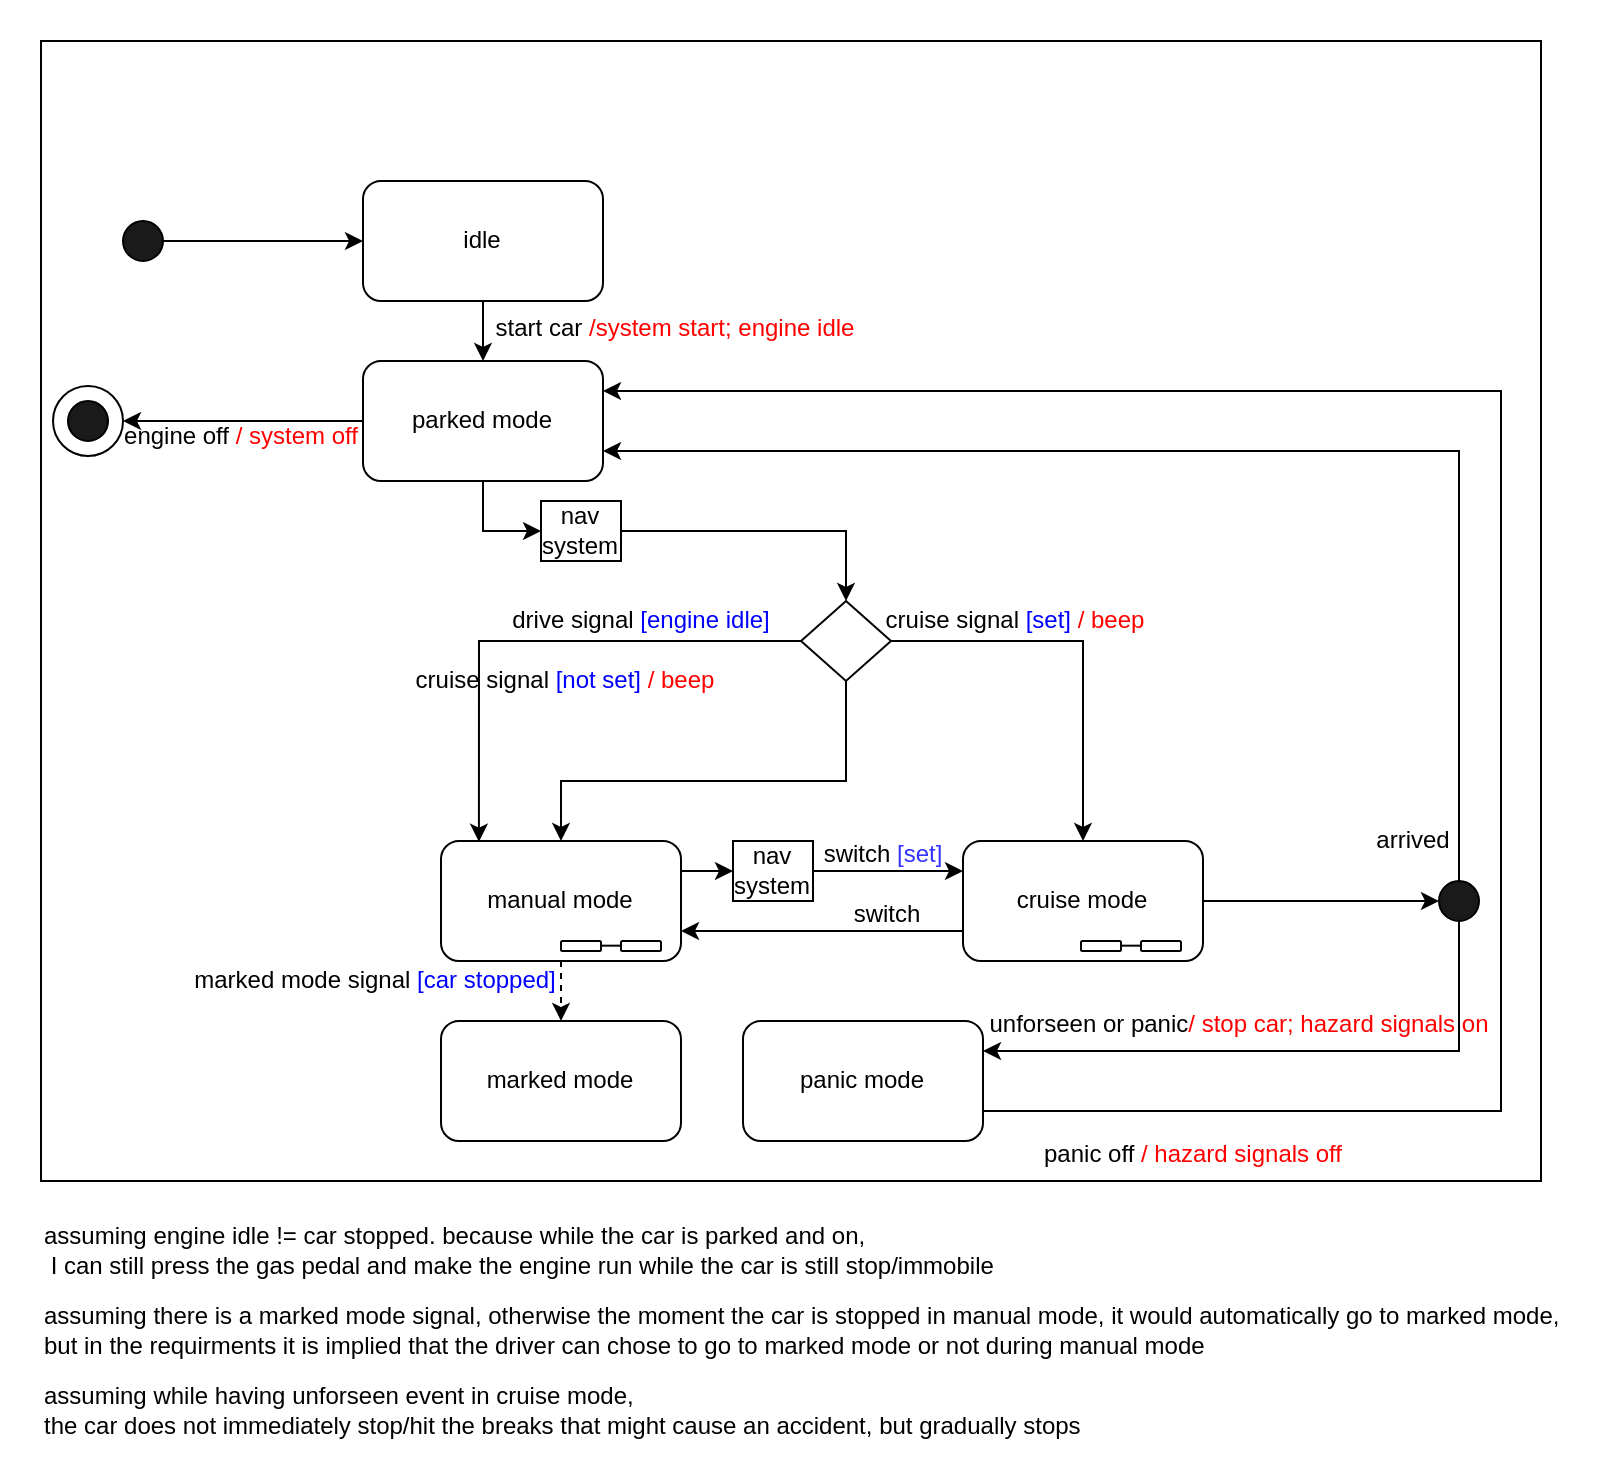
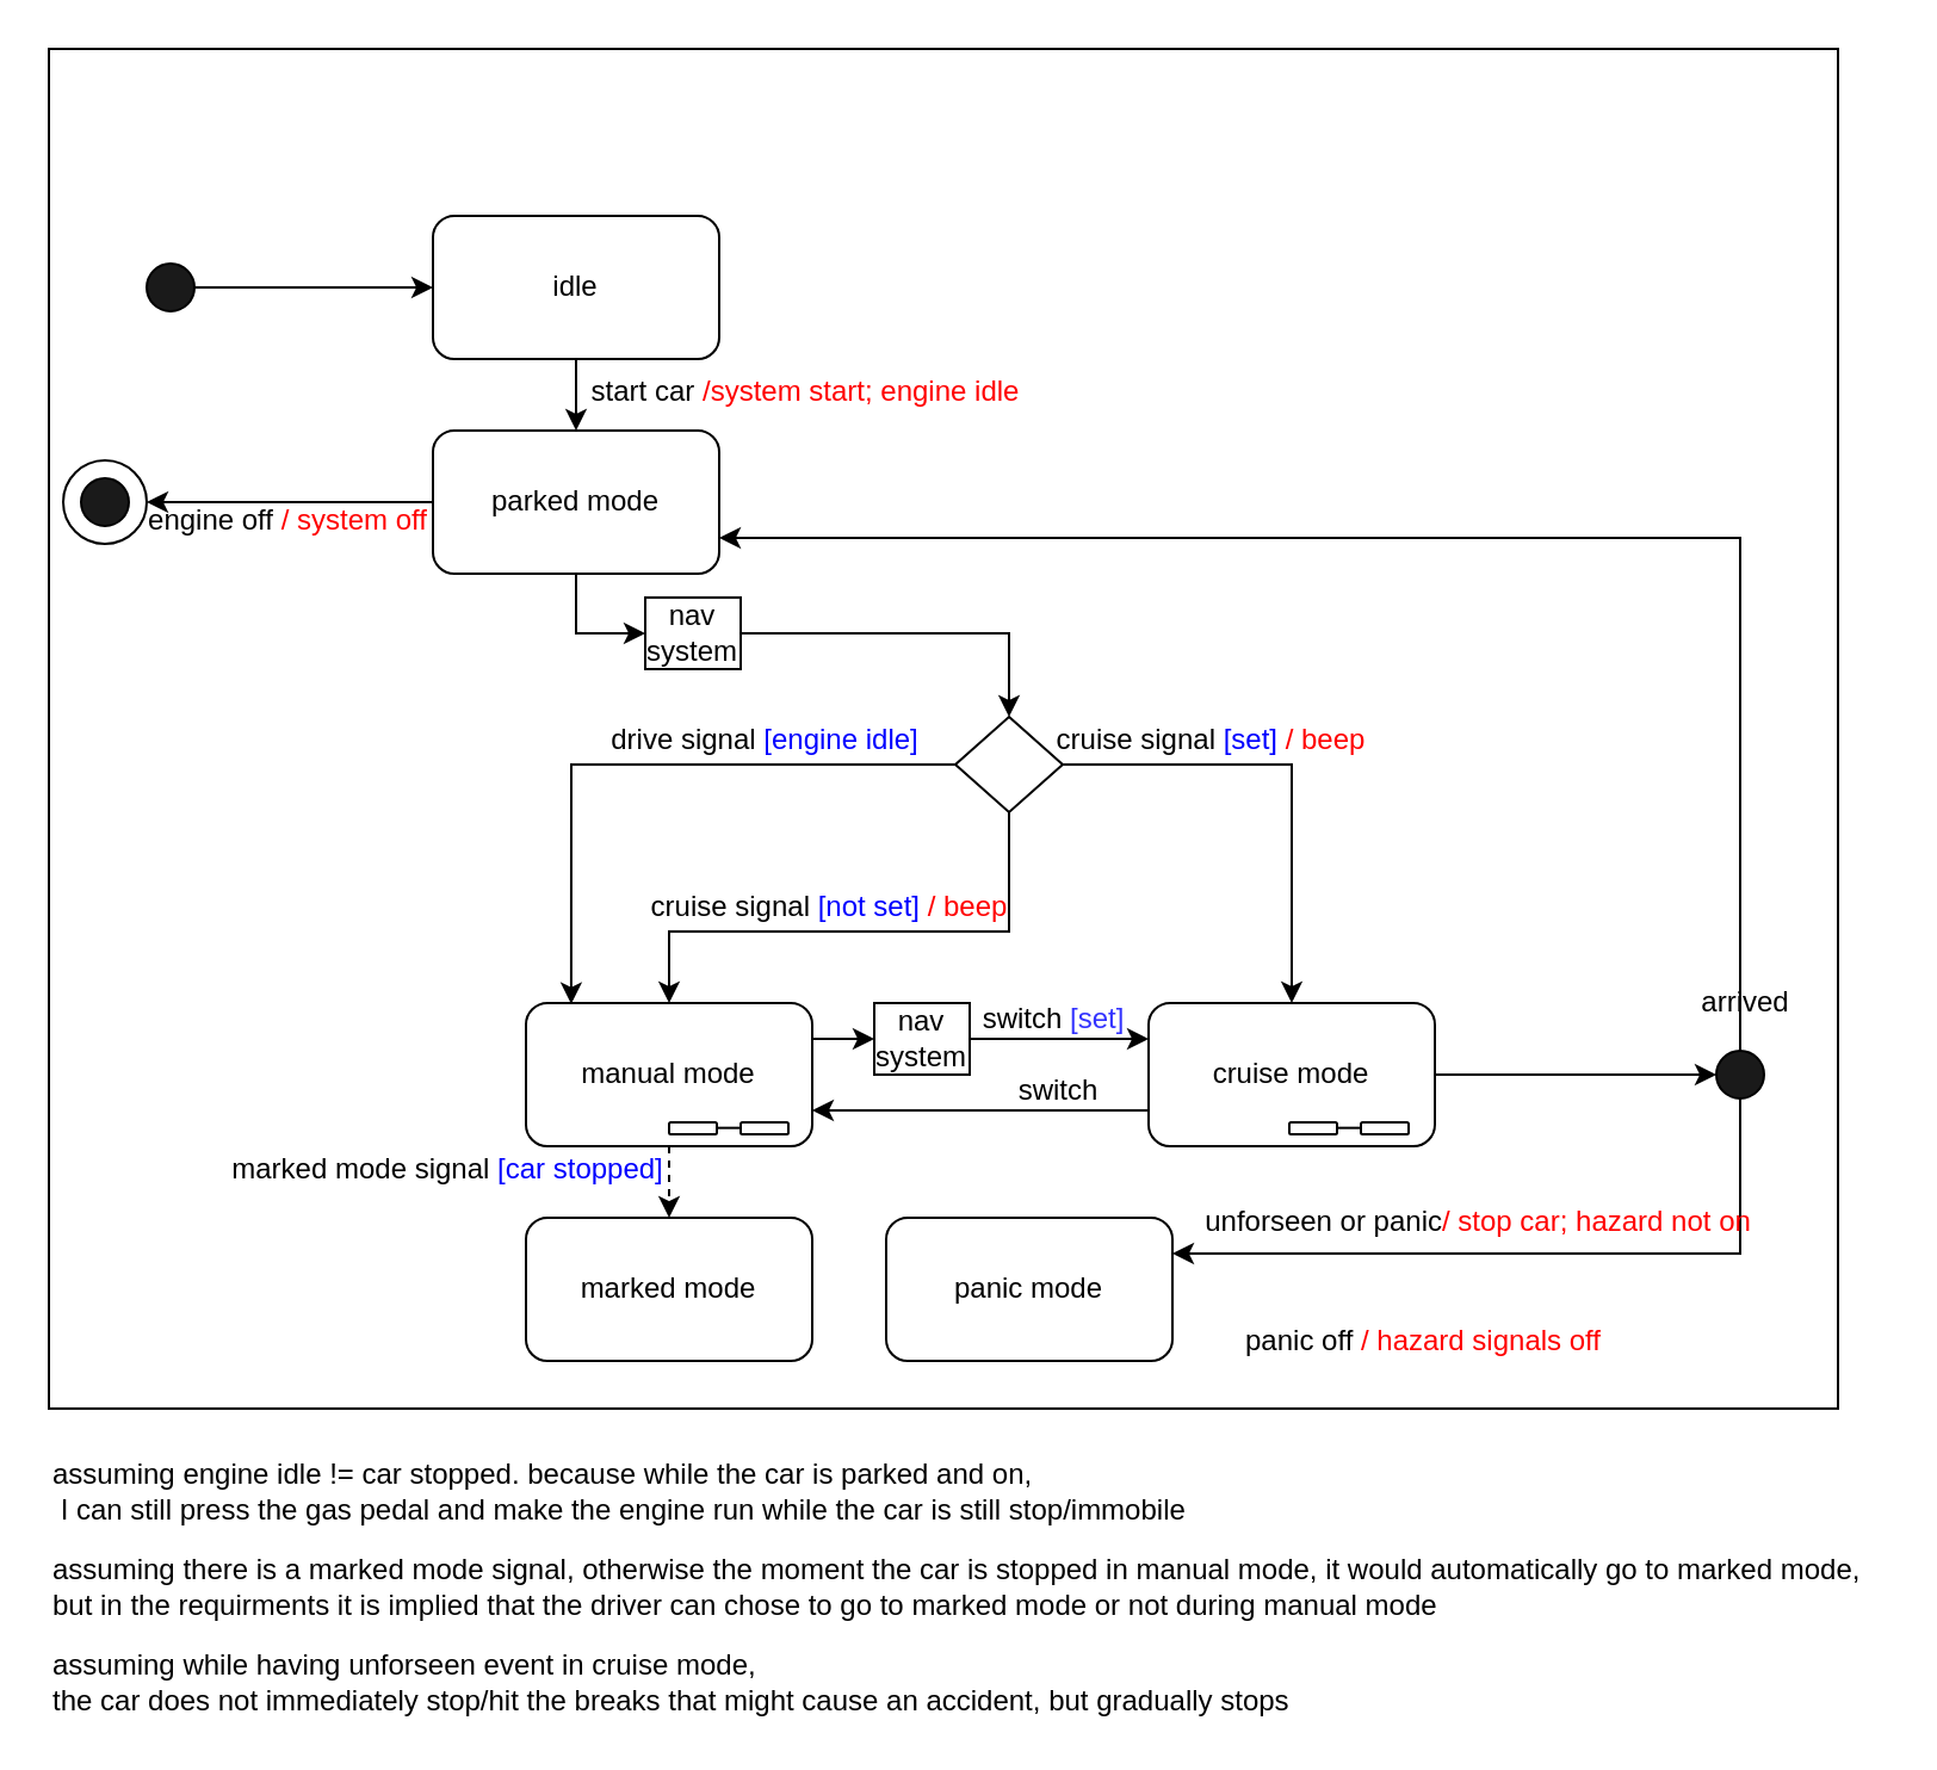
- <mxCell id="17" style="edgeStyle=orthogonalEdgeStyle;rounded=0;orthogonalLoop=1;jettySize=auto;html=1;exitX=1;exitY=0.75;exitDx=0;exitDy=0;entryX=1;entryY=0.25;entryDx=0;entryDy=0;endArrow=classic;endFill=1;strokeColor=#000000;" parent="1" source="18" target="9" edge="1"><mxGeometry relative="1" as="geometry"><Array as="points"><mxPoint x="750" y="555" /><mxPoint x="750" y="195" /></Array><mxPoint x="554" y="555" as="sourcePoint" /><mxPoint x="364" y="195" as="targetPoint" /></mxGeometry></mxCell>
- <mxCell id="40" value="cruise signal &lt;font color=&quot;#0000ff&quot;&gt;[not set] &lt;/font&gt;&lt;font color=&quot;#ff0000&quot;&gt;/ beep&lt;/font&gt;" style="text;html=1;align=center;verticalAlign=middle;resizable=0;points=[];autosize=1;" parent="1" vertex="1"><mxGeometry x="197" y="330" width="170" height="20" as="geometry" /></mxCell>
+ <mxCell id="40" value="cruise signal &lt;font color=&quot;#0000ff&quot;&gt;[not set] &lt;/font&gt;&lt;font color=&quot;#ff0000&quot;&gt;/ beep&lt;/font&gt;" style="text;html=1;align=center;verticalAlign=middle;resizable=0;points=[];autosize=1;" parent="1" vertex="1"><mxGeometry x="262" y="370" width="170" height="20" as="geometry" /></mxCell>
- <mxCell id="32" value="arrived" style="text;html=1;align=center;verticalAlign=middle;resizable=0;points=[];autosize=1;" parent="1" vertex="1"><mxGeometry x="681" y="410" width="50" height="20" as="geometry" /></mxCell>
+ <mxCell id="32" value="arrived" style="text;html=1;align=center;verticalAlign=middle;resizable=0;points=[];autosize=1;" parent="1" vertex="1"><mxGeometry x="706" y="410" width="50" height="20" as="geometry" /></mxCell>
- <mxCell id="33" value="unforseen or panic&lt;font color=&quot;#ff0000&quot;&gt;/ stop car; hazard signals on&lt;/font&gt;" style="text;html=1;align=center;verticalAlign=middle;resizable=0;points=[];autosize=1;" parent="1" vertex="1"><mxGeometry x="484" y="502" width="270" height="20" as="geometry" /></mxCell>
+ <mxCell id="33" value="unforseen or panic&lt;font color=&quot;#ff0000&quot;&gt;/ stop car; hazard not on&lt;/font&gt;" style="text;html=1;align=center;verticalAlign=middle;resizable=0;points=[];autosize=1;" parent="1" vertex="1"><mxGeometry x="484" y="502" width="270" height="20" as="geometry" /></mxCell>
- <mxCell id="34" value="panic off &lt;font color=&quot;#ff0000&quot;&gt;/ hazard signals off&lt;/font&gt;" style="text;html=1;align=center;verticalAlign=middle;resizable=0;points=[];autosize=1;" parent="1" vertex="1"><mxGeometry x="516" y="567" width="160" height="20" as="geometry" /></mxCell>
+ <mxCell id="34" value="panic off &lt;font color=&quot;#ff0000&quot;&gt;/ hazard signals off&lt;/font&gt;" style="text;html=1;align=center;verticalAlign=middle;resizable=0;points=[];autosize=1;" parent="1" vertex="1"><mxGeometry x="516" y="552" width="160" height="20" as="geometry" /></mxCell>
